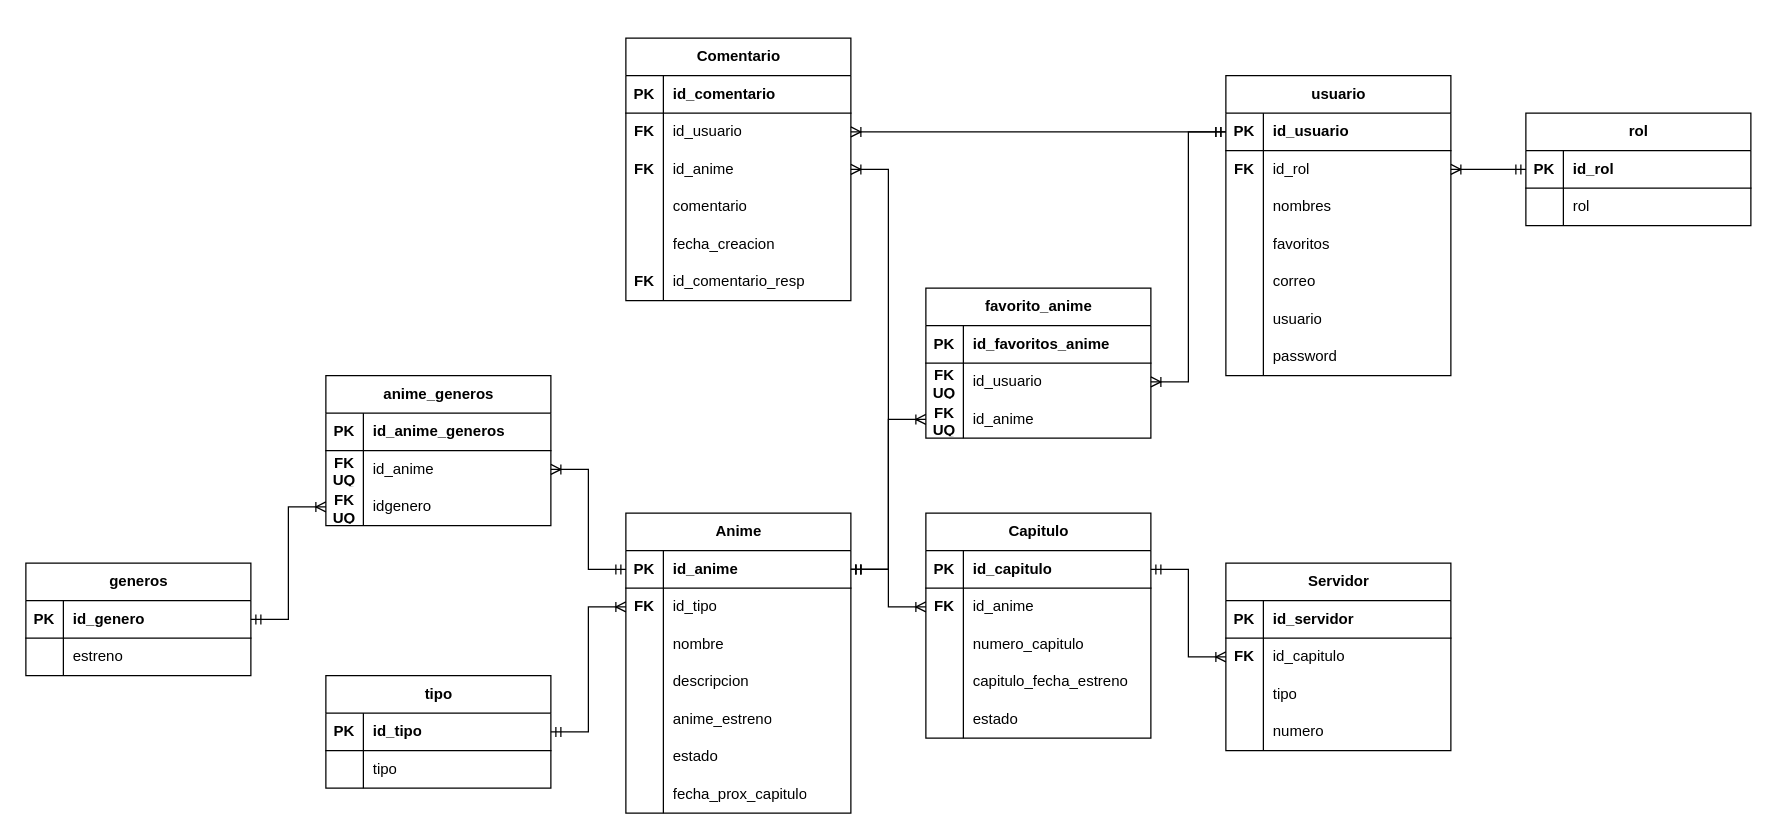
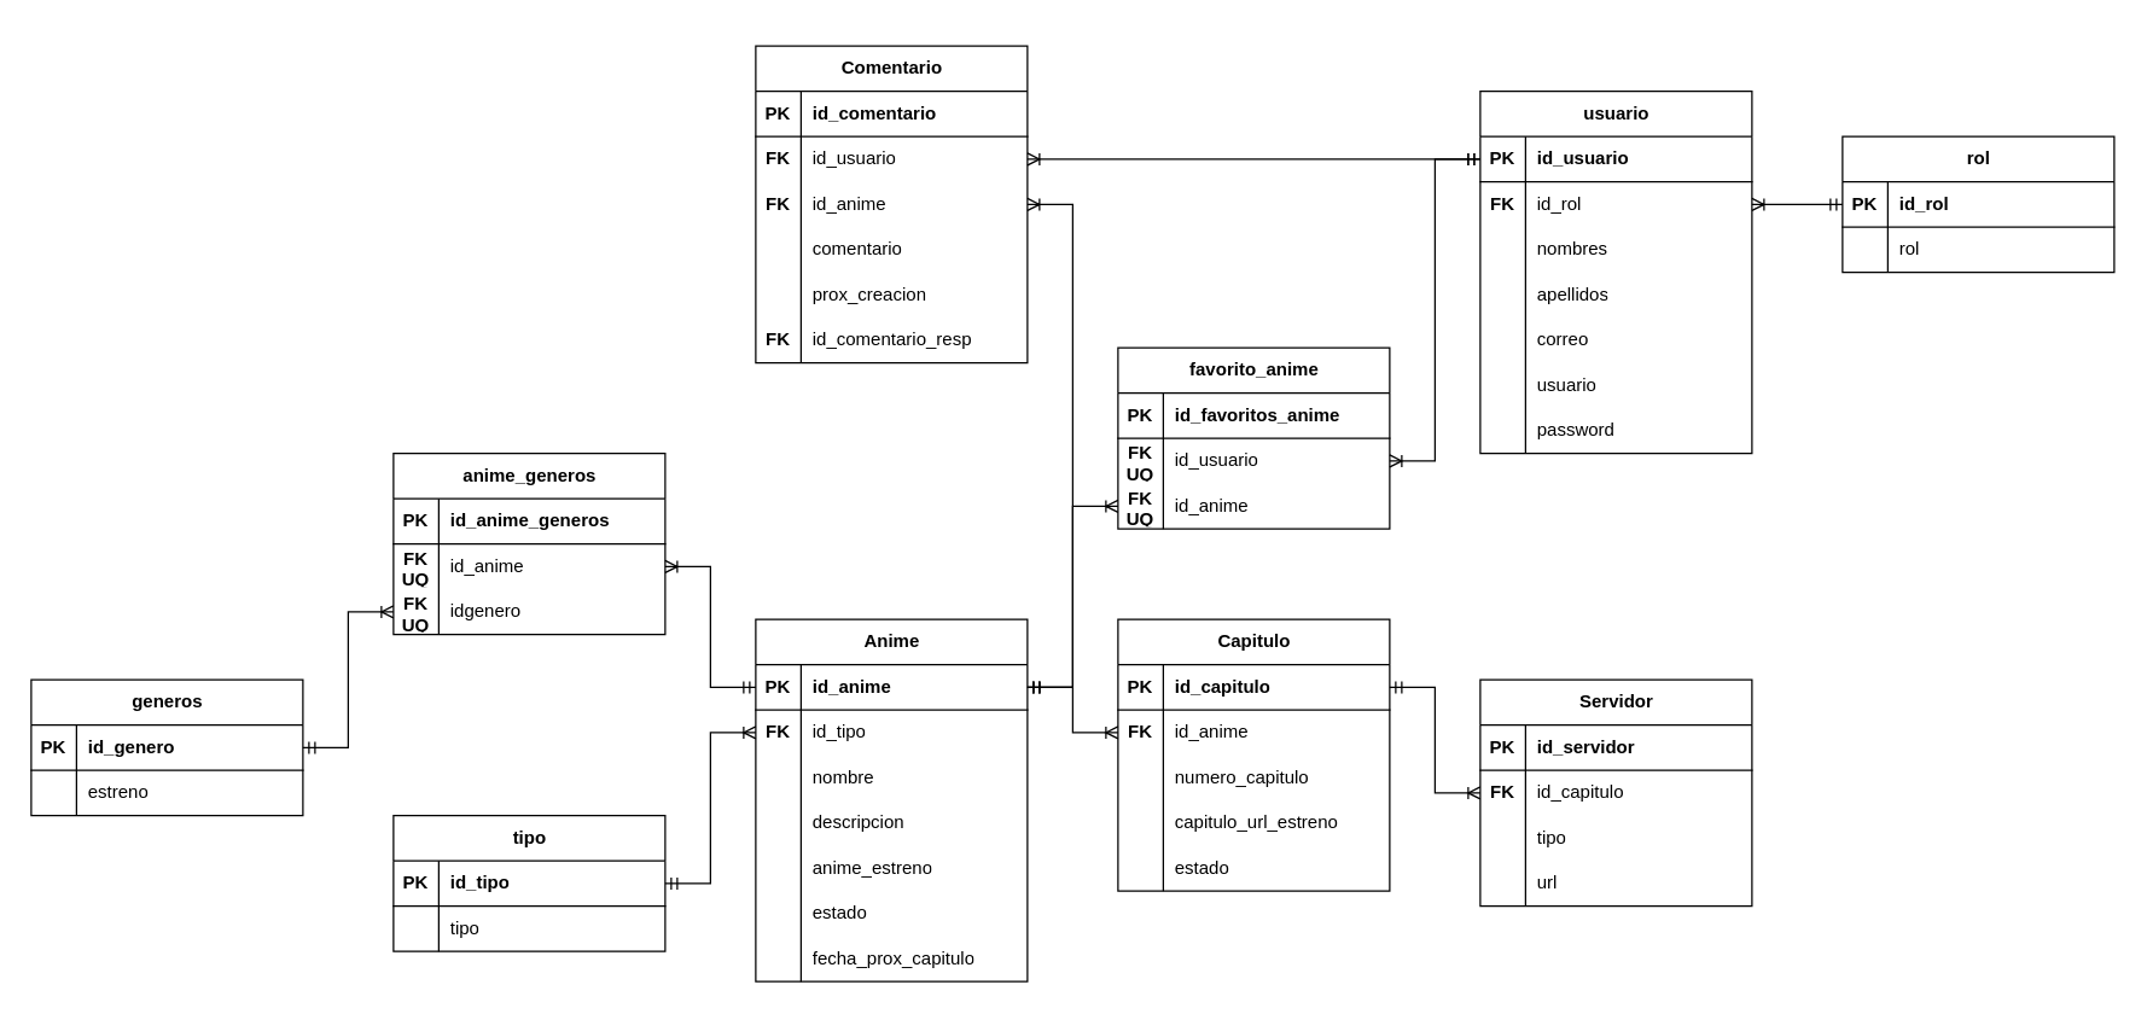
- <mxCell id="138" value="fecha_creacion" style="shape=partialRectangle;connectable=0;fillColor=none;top=0;left=0;bottom=0;right=0;align=left;spacingLeft=6;overflow=hidden;whiteSpace=wrap;html=1;" vertex="1" parent="136"><mxGeometry x="30" width="150" height="30" as="geometry"><mxRectangle width="150" height="30" as="alternateBounds" /></mxGeometry></mxCell>
+ <mxCell id="138" value="prox_creacion" style="shape=partialRectangle;connectable=0;fillColor=none;top=0;left=0;bottom=0;right=0;align=left;spacingLeft=6;overflow=hidden;whiteSpace=wrap;html=1;" vertex="1" parent="136"><mxGeometry x="30" width="150" height="30" as="geometry"><mxRectangle width="150" height="30" as="alternateBounds" /></mxGeometry></mxCell>
- <mxCell id="14" value="favoritos" style="shape=partialRectangle;connectable=0;fillColor=none;top=0;left=0;bottom=0;right=0;align=left;spacingLeft=6;overflow=hidden;whiteSpace=wrap;html=1;" parent="12" vertex="1"><mxGeometry x="30" width="150" height="30" as="geometry"><mxRectangle width="150" height="30" as="alternateBounds" /></mxGeometry></mxCell>
+ <mxCell id="14" value="apellidos" style="shape=partialRectangle;connectable=0;fillColor=none;top=0;left=0;bottom=0;right=0;align=left;spacingLeft=6;overflow=hidden;whiteSpace=wrap;html=1;" parent="12" vertex="1"><mxGeometry x="30" width="150" height="30" as="geometry"><mxRectangle width="150" height="30" as="alternateBounds" /></mxGeometry></mxCell>
- <mxCell id="75" value="capitulo_fecha_estreno" style="shape=partialRectangle;connectable=0;fillColor=none;top=0;left=0;bottom=0;right=0;align=left;spacingLeft=6;overflow=hidden;whiteSpace=wrap;html=1;" parent="73" vertex="1"><mxGeometry x="30" width="150" height="30" as="geometry"><mxRectangle width="150" height="30" as="alternateBounds" /></mxGeometry></mxCell>
+ <mxCell id="75" value="capitulo_url_estreno" style="shape=partialRectangle;connectable=0;fillColor=none;top=0;left=0;bottom=0;right=0;align=left;spacingLeft=6;overflow=hidden;whiteSpace=wrap;html=1;" parent="73" vertex="1"><mxGeometry x="30" width="150" height="30" as="geometry"><mxRectangle width="150" height="30" as="alternateBounds" /></mxGeometry></mxCell>
- <mxCell id="91" value="numero" style="shape=partialRectangle;connectable=0;fillColor=none;top=0;left=0;bottom=0;right=0;align=left;spacingLeft=6;overflow=hidden;whiteSpace=wrap;html=1;" vertex="1" parent="89"><mxGeometry x="30" width="150" height="30" as="geometry"><mxRectangle width="150" height="30" as="alternateBounds" /></mxGeometry></mxCell>
+ <mxCell id="91" value="url" style="shape=partialRectangle;connectable=0;fillColor=none;top=0;left=0;bottom=0;right=0;align=left;spacingLeft=6;overflow=hidden;whiteSpace=wrap;html=1;" vertex="1" parent="89"><mxGeometry x="30" width="150" height="30" as="geometry"><mxRectangle width="150" height="30" as="alternateBounds" /></mxGeometry></mxCell>
